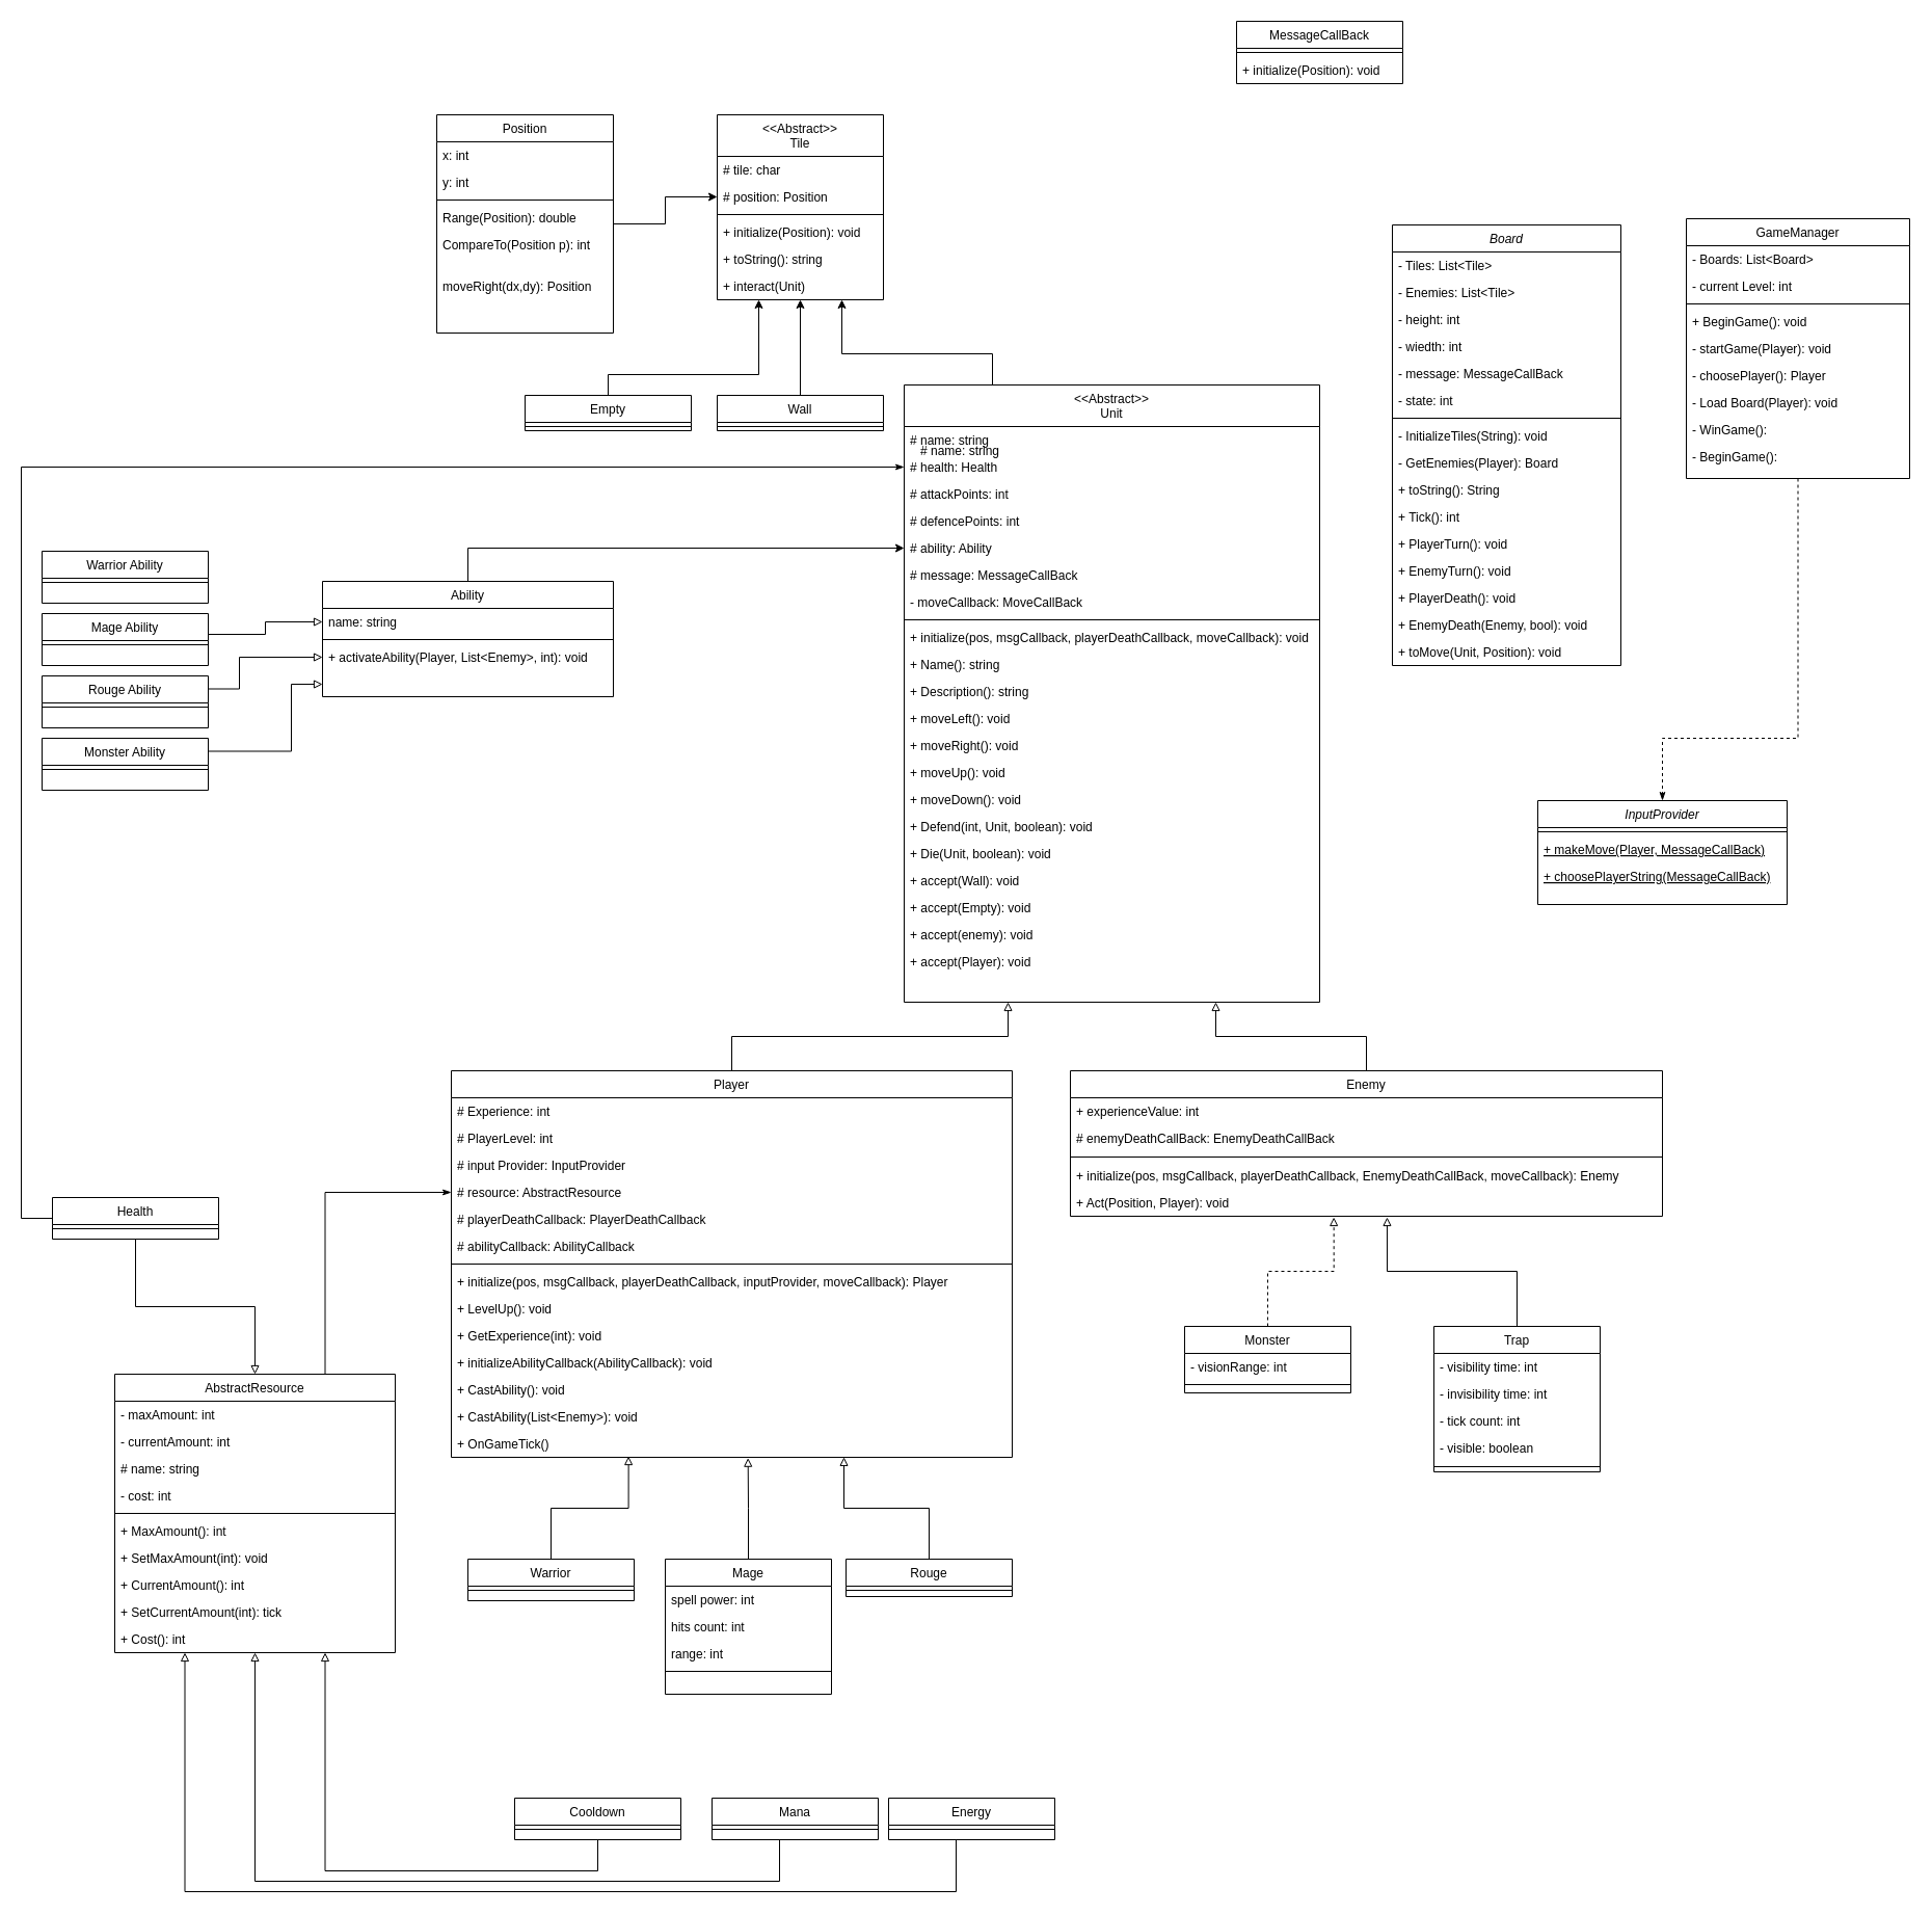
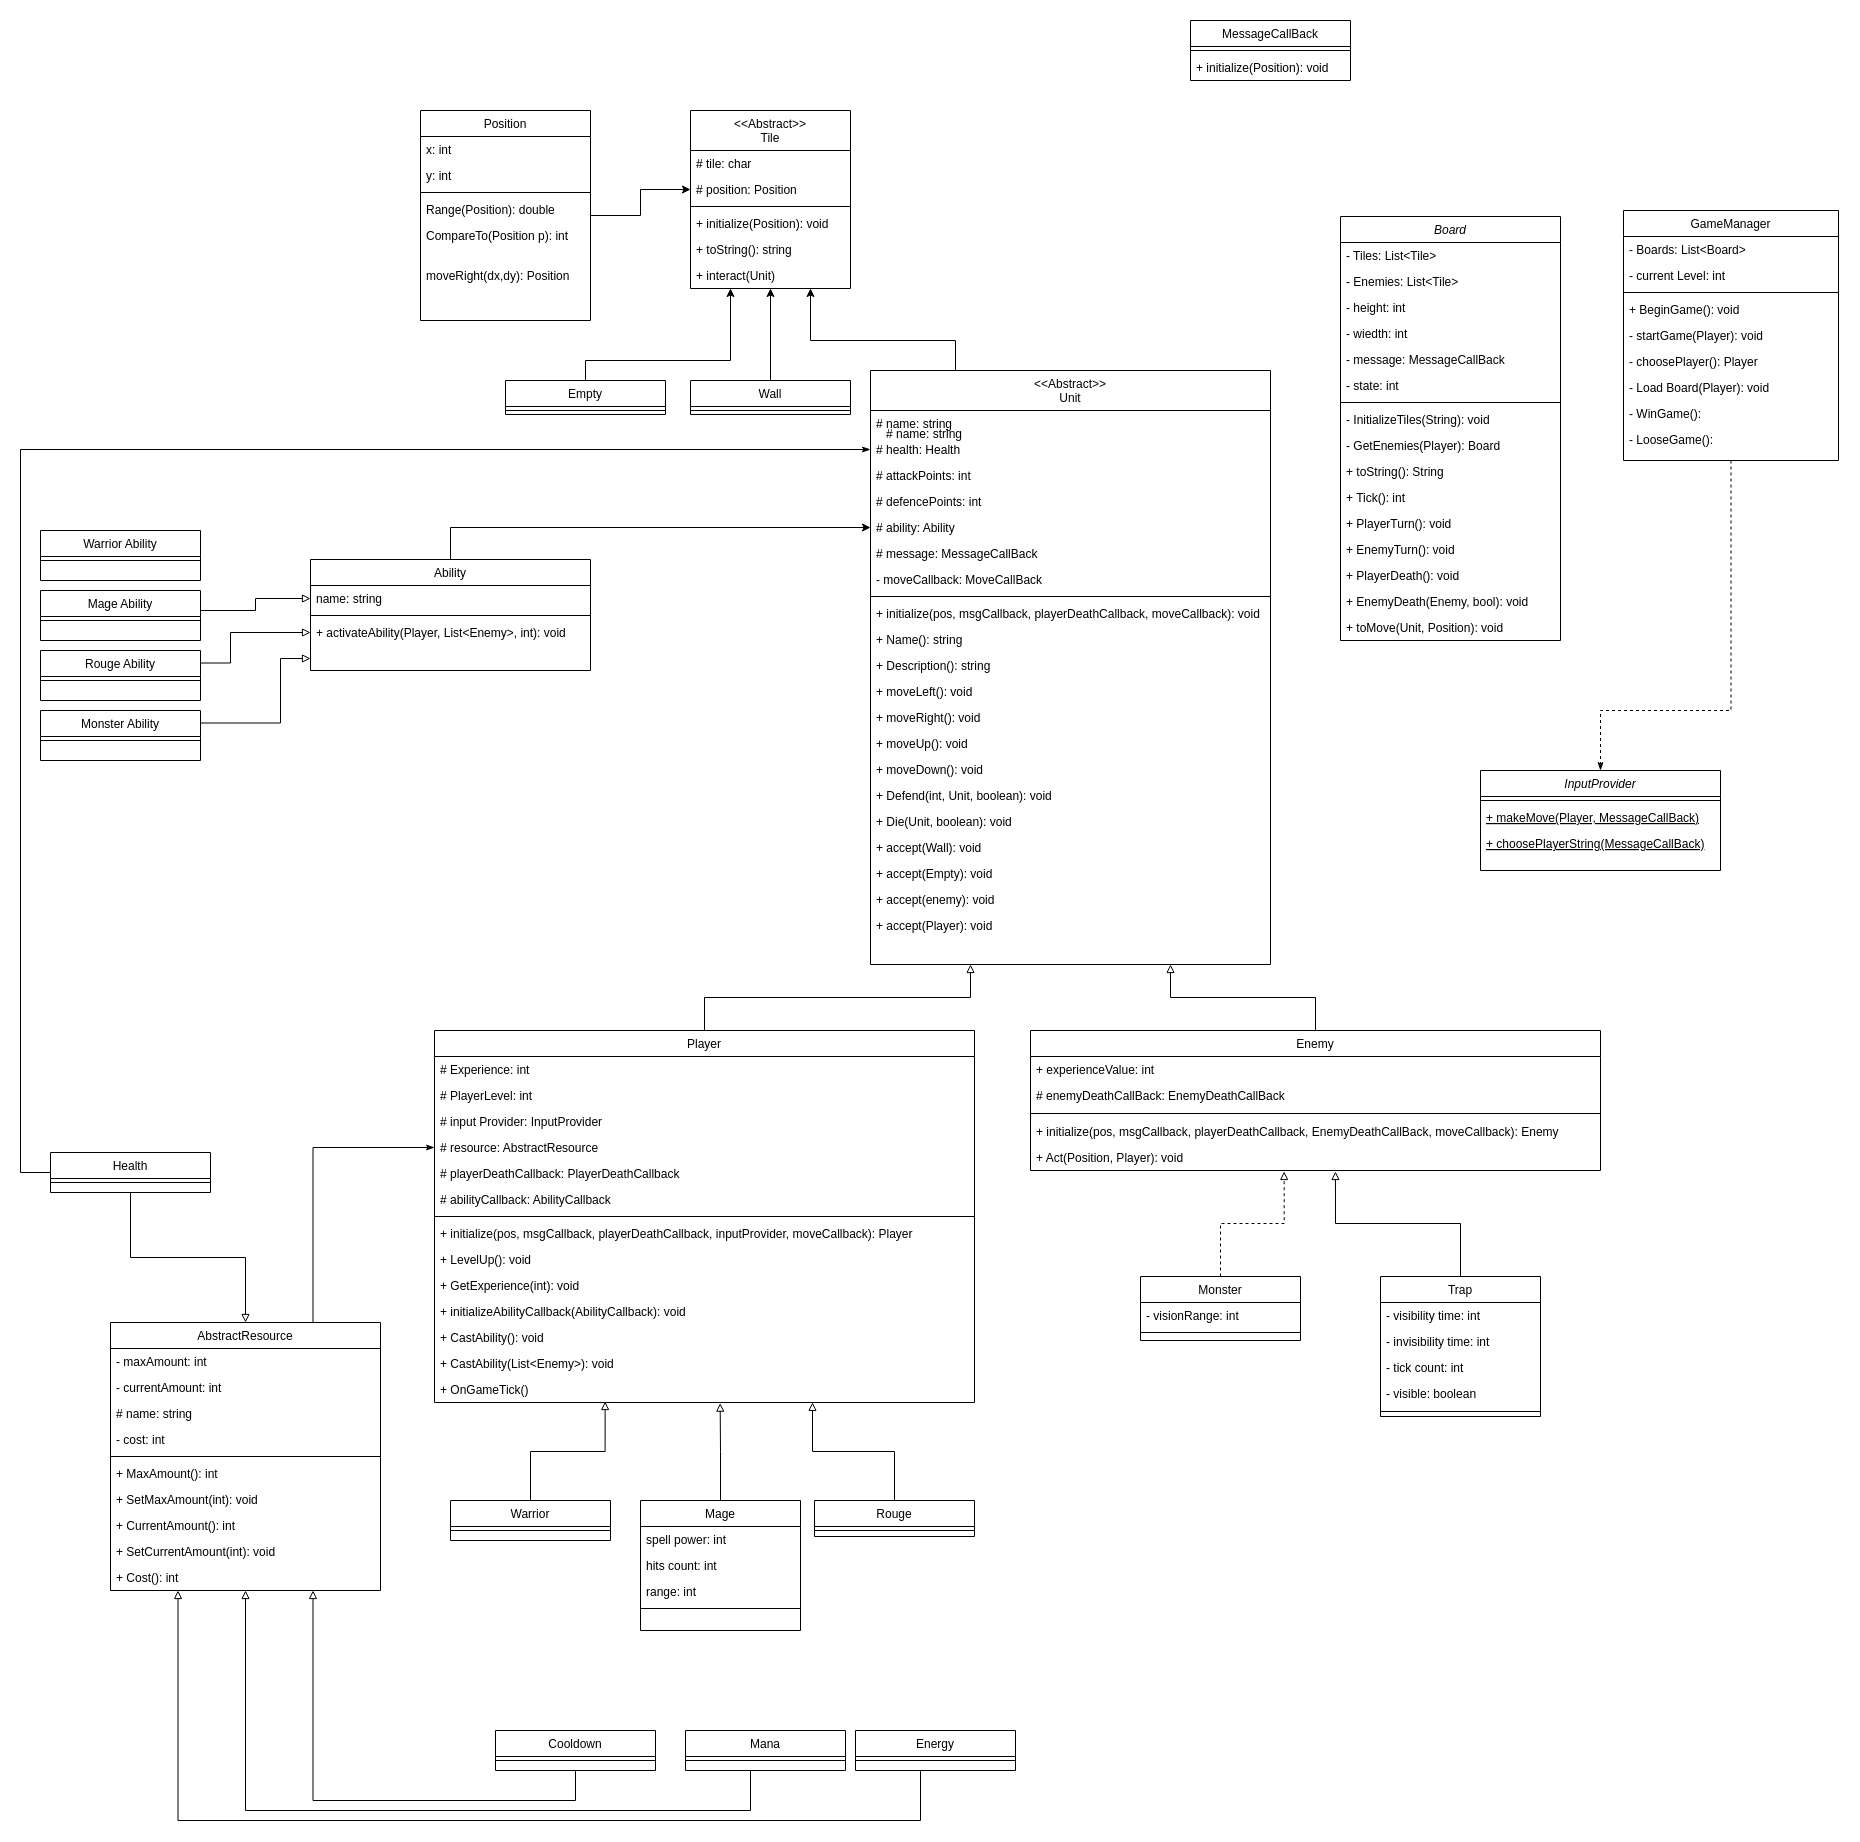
- <mxCell id="36" value="- BeginGame():" style="text;align=left;verticalAlign=top;spacingLeft=4;spacingRight=4;overflow=hidden;rotatable=0;points=[[0,0.5],[1,0.5]];portConstraint=eastwest;" vertex="1" parent="27"><mxGeometry y="216" width="215" height="26" as="geometry" /></mxCell>
+ <mxCell id="36" value="- LooseGame():" style="text;align=left;verticalAlign=top;spacingLeft=4;spacingRight=4;overflow=hidden;rotatable=0;points=[[0,0.5],[1,0.5]];portConstraint=eastwest;" vertex="1" parent="27"><mxGeometry y="216" width="215" height="26" as="geometry" /></mxCell>
- <mxCell id="150" value="+ SetCurrentAmount(int): tick" style="text;align=left;verticalAlign=top;spacingLeft=4;spacingRight=4;overflow=hidden;rotatable=0;points=[[0,0.5],[1,0.5]];portConstraint=eastwest;" vertex="1" parent="141"><mxGeometry y="216" width="270" height="26" as="geometry" /></mxCell>
+ <mxCell id="150" value="+ SetCurrentAmount(int): void" style="text;align=left;verticalAlign=top;spacingLeft=4;spacingRight=4;overflow=hidden;rotatable=0;points=[[0,0.5],[1,0.5]];portConstraint=eastwest;" vertex="1" parent="141"><mxGeometry y="216" width="270" height="26" as="geometry" /></mxCell>
